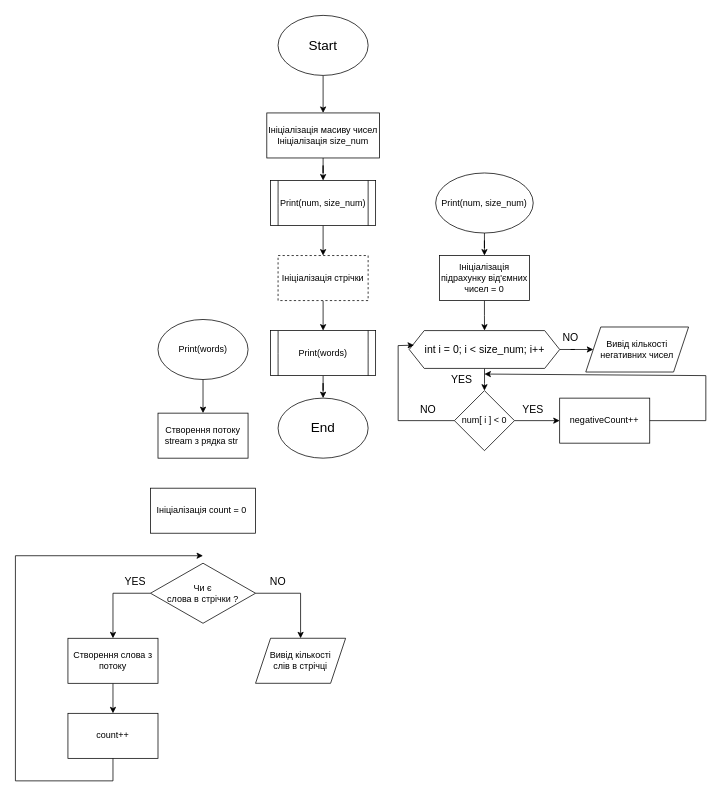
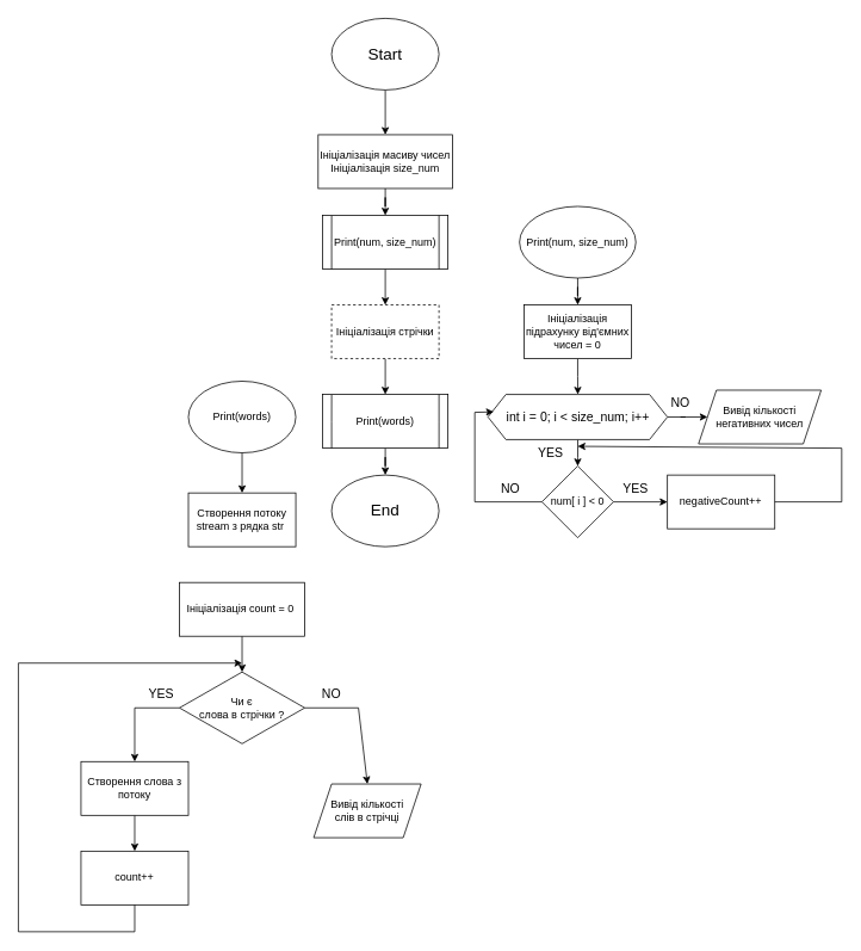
+ <mxCell id="41" value="" style="edgeStyle=orthogonalEdgeStyle;rounded=0;orthogonalLoop=1;jettySize=auto;html=1;" edge="1" parent="1" source="42" target="43"><mxGeometry relative="1" as="geometry" /></mxCell>
- <mxCell id="55" value="Вивід кількості&lt;br&gt;слів в стрічці" style="shape=parallelogram;perimeter=parallelogramPerimeter;whiteSpace=wrap;html=1;fixedSize=1;" vertex="1" parent="1"><mxGeometry x="340" y="850" width="120" height="60" as="geometry" /></mxCell>
+ <mxCell id="55" value="Вивід кількості&lt;br&gt;слів в стрічці" style="shape=parallelogram;perimeter=parallelogramPerimeter;whiteSpace=wrap;html=1;fixedSize=1;" vertex="1" parent="1"><mxGeometry x="350" y="875" width="120" height="60" as="geometry" /></mxCell>
